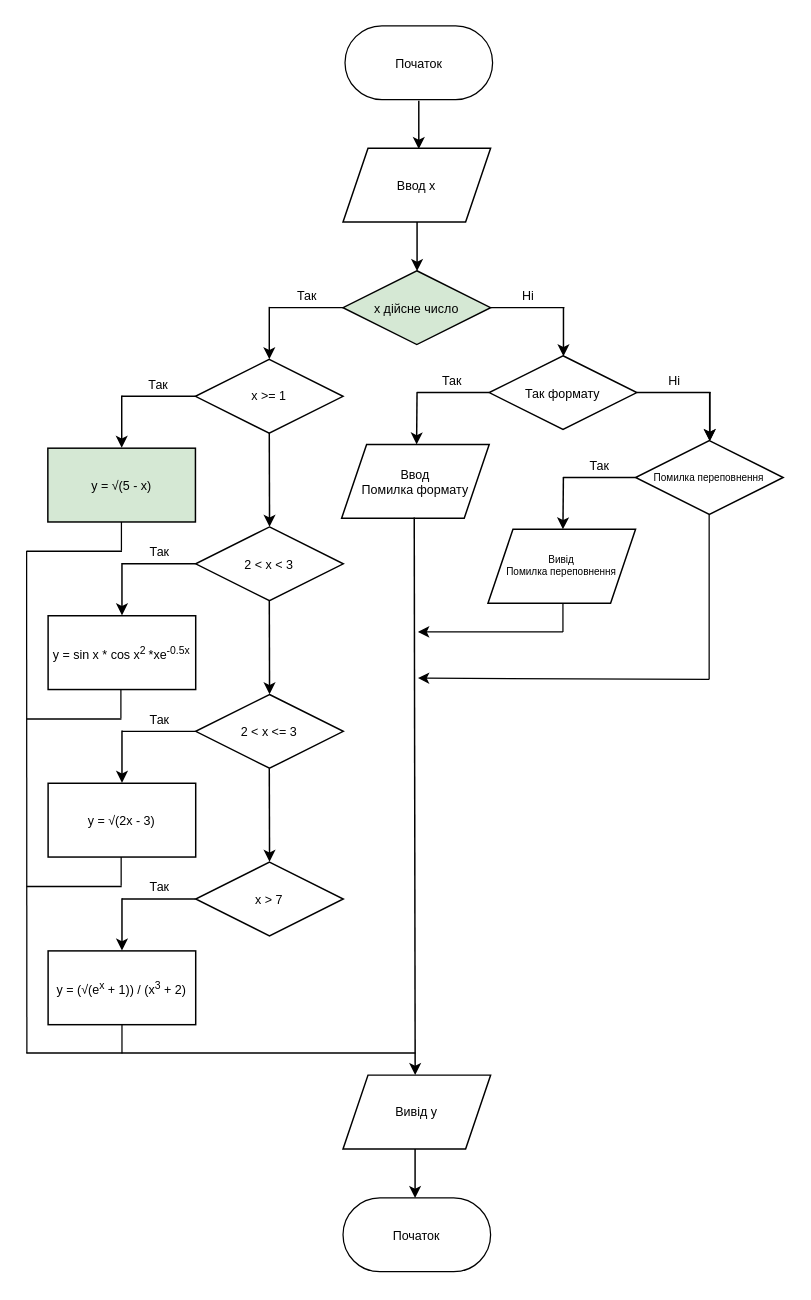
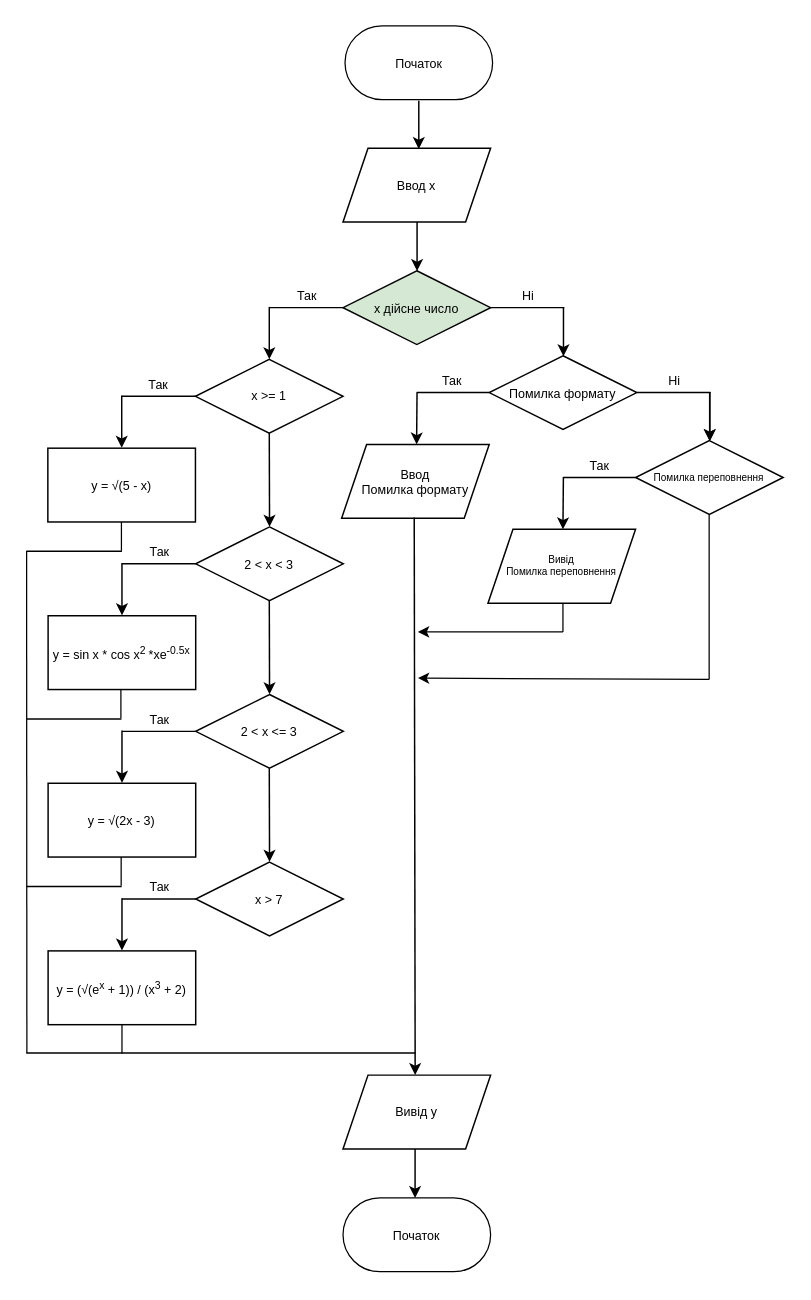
- <mxCell id="13" value="Так формату" style="rhombus;whiteSpace=wrap;html=1;strokeWidth=1.181;strokeColor=#000000;fontSize=10;" parent="1" vertex="1"><mxGeometry x="390.997" y="283.997" width="118.11" height="59.055" as="geometry" /></mxCell>
+ <mxCell id="13" value="Помилка формату" style="rhombus;whiteSpace=wrap;html=1;strokeWidth=1.181;strokeColor=#000000;fontSize=10;" parent="1" vertex="1"><mxGeometry x="390.997" y="283.997" width="118.11" height="59.055" as="geometry" /></mxCell>
- <mxCell id="5" value="y = √(5 - x)" style="rounded=0;whiteSpace=wrap;html=1;strokeWidth=1.181;strokeColor=#000000;fontSize=10;fillColor=#d5e8d4;" parent="1" vertex="1"><mxGeometry x="37.79" y="358" width="118.11" height="59.055" as="geometry" /></mxCell>
+ <mxCell id="5" value="y = √(5 - x)" style="rounded=0;whiteSpace=wrap;html=1;strokeWidth=1.181;strokeColor=#000000;fontSize=10;" parent="1" vertex="1"><mxGeometry x="37.79" y="358" width="118.11" height="59.055" as="geometry" /></mxCell>
